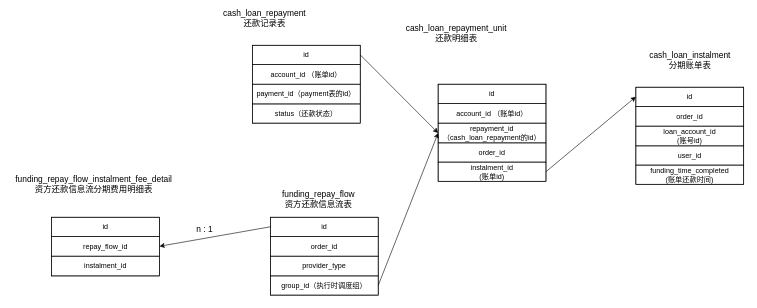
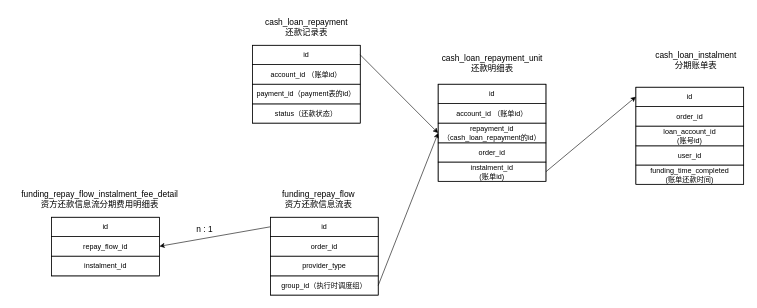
- <mxCell id="38" value="cash_loan_repayment&lt;br&gt;还款记录表" style="text;html=1;align=center;verticalAlign=middle;resizable=0;points=[];autosize=1;strokeColor=none;fillColor=none;fontSize=14;" parent="1" vertex="1"><mxGeometry x="360" y="5" width="160" height="50" as="geometry" /></mxCell>
+ <mxCell id="38" value="cash_loan_repayment&lt;br&gt;还款记录表" style="text;html=1;align=center;verticalAlign=middle;resizable=0;points=[];autosize=1;strokeColor=none;fillColor=none;fontSize=14;" parent="1" vertex="1"><mxGeometry x="430" y="20" width="160" height="50" as="geometry" /></mxCell>
- <mxCell id="12" value="cash_loan_repayment_unit&lt;br&gt;还款明细表" style="text;html=1;align=center;verticalAlign=middle;resizable=0;points=[];autosize=1;strokeColor=none;fillColor=none;fontSize=14;" parent="1" vertex="1"><mxGeometry x="665" y="30" width="190" height="50" as="geometry" /></mxCell>
+ <mxCell id="12" value="cash_loan_repayment_unit&lt;br&gt;还款明细表" style="text;html=1;align=center;verticalAlign=middle;resizable=0;points=[];autosize=1;strokeColor=none;fillColor=none;fontSize=14;" parent="1" vertex="1"><mxGeometry x="725" y="80" width="190" height="50" as="geometry" /></mxCell>
- <mxCell id="25" value="cash_loan_instalment&lt;br&gt;分期账单表" style="text;html=1;align=center;verticalAlign=middle;resizable=0;points=[];autosize=1;strokeColor=none;fillColor=none;fontSize=14;" parent="1" vertex="1"><mxGeometry x="1070" y="75" width="160" height="50" as="geometry" /></mxCell>
+ <mxCell id="25" value="cash_loan_instalment&lt;br&gt;分期账单表" style="text;html=1;align=center;verticalAlign=middle;resizable=0;points=[];autosize=1;strokeColor=none;fillColor=none;fontSize=14;" parent="1" vertex="1"><mxGeometry x="1080" y="75" width="160" height="50" as="geometry" /></mxCell>
- <mxCell id="55" value="&lt;font style=&quot;&quot;&gt;&lt;font style=&quot;font-size: 14px;&quot;&gt;funding_repay_flow_instalment_fee_detail&lt;br&gt;资方还款信息流分期费用明细表&lt;/font&gt;&lt;br&gt;&lt;/font&gt;" style="text;html=1;align=center;verticalAlign=middle;resizable=0;points=[];autosize=1;strokeColor=none;fillColor=none;" parent="1" vertex="1"><mxGeometry x="10" y="282" width="290" height="50" as="geometry" /></mxCell>
+ <mxCell id="55" value="&lt;font style=&quot;&quot;&gt;&lt;font style=&quot;font-size: 14px;&quot;&gt;funding_repay_flow_instalment_fee_detail&lt;br&gt;资方还款信息流分期费用明细表&lt;/font&gt;&lt;br&gt;&lt;/font&gt;" style="text;html=1;align=center;verticalAlign=middle;resizable=0;points=[];autosize=1;strokeColor=none;fillColor=none;" parent="1" vertex="1"><mxGeometry x="20" y="307" width="290" height="50" as="geometry" /></mxCell>
